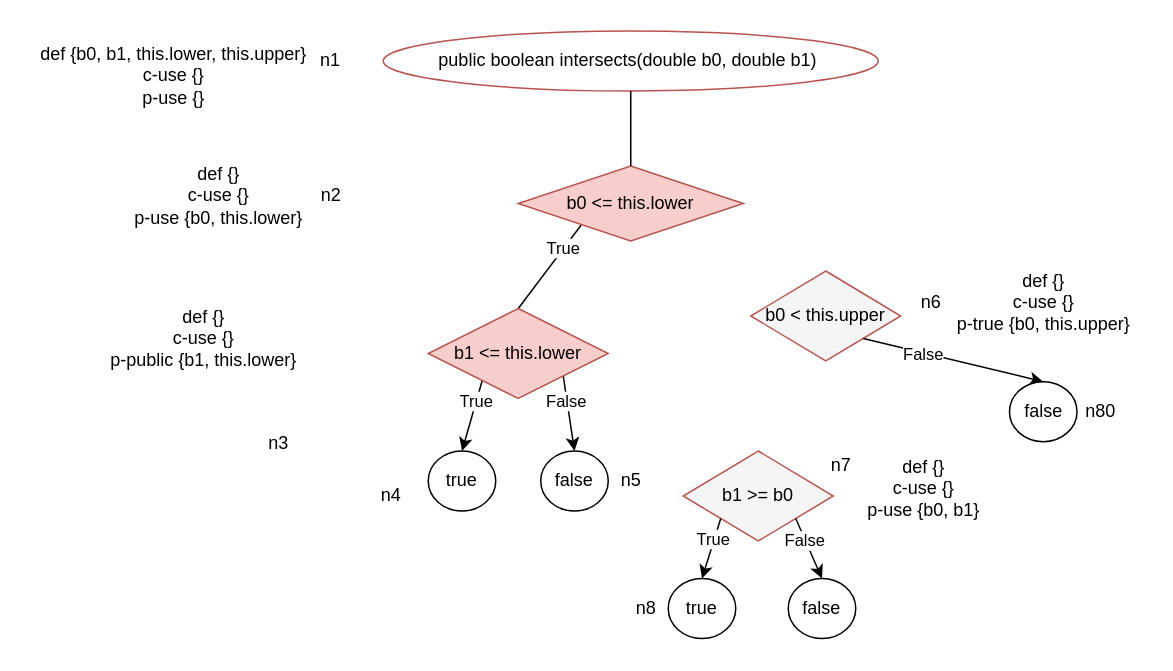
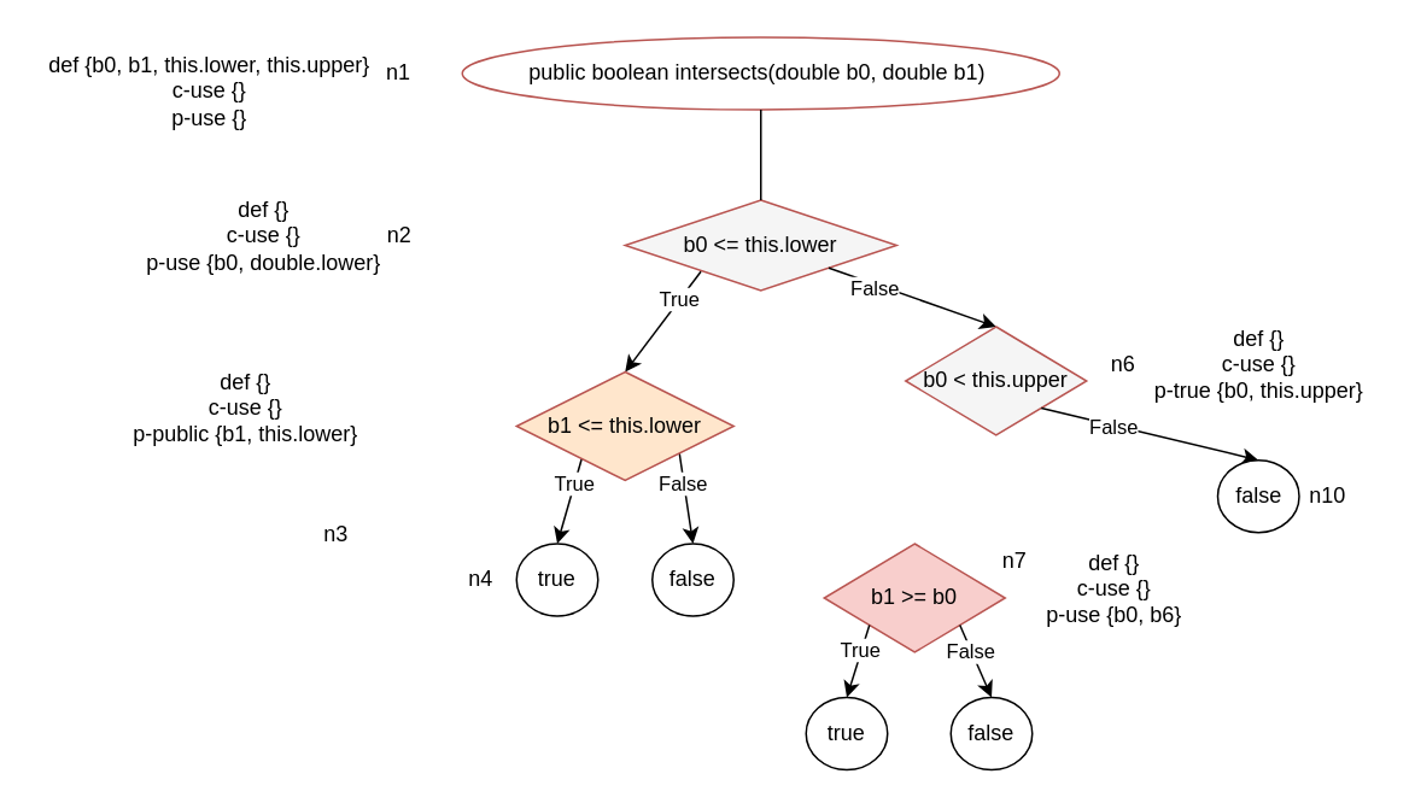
- <mxCell id="14" value="def {}&lt;br&gt;c-use {}&lt;br&gt;p-use {b0, this.lower}" style="text;html=1;align=center;verticalAlign=middle;resizable=0;points=[];autosize=1;strokeColor=none;fillColor=none;" parent="1" vertex="1"><mxGeometry x="80" y="105" width="130" height="50" as="geometry" /></mxCell>
+ <mxCell id="14" value="def {}&lt;br&gt;c-use {}&lt;br&gt;p-use {b0, double.lower}" style="text;html=1;align=center;verticalAlign=middle;resizable=0;points=[];autosize=1;strokeColor=none;fillColor=none;" parent="1" vertex="1"><mxGeometry x="80" y="105" width="130" height="50" as="geometry" /></mxCell>
- <mxCell id="3" value="b0 &amp;lt;= this.lower" style="rhombus;whiteSpace=wrap;html=1;fillColor=#f8cecc;strokeColor=#b85450;" parent="1" vertex="1"><mxGeometry x="345" y="110" width="150" height="50" as="geometry" /></mxCell>
+ <mxCell id="3" value="b0 &amp;lt;= this.lower" style="rhombus;whiteSpace=wrap;html=1;fillColor=#f5f5f5;strokeColor=#b85450;" parent="1" vertex="1"><mxGeometry x="345" y="110" width="150" height="50" as="geometry" /></mxCell>
+ <mxCell id="6" value="" style="endArrow=classic;html=1;rounded=0;entryX=0.5;entryY=0;entryDx=0;entryDy=0;exitX=1;exitY=1;exitDx=0;exitDy=0;" parent="1" source="3" target="23" edge="1"><mxGeometry width="50" height="50" relative="1" as="geometry"><mxPoint x="405" y="220" as="sourcePoint" /><mxPoint x="520" y="210" as="targetPoint" /></mxGeometry></mxCell>
+ <mxCell id="7" value="False" style="edgeLabel;html=1;align=center;verticalAlign=middle;resizable=0;points=[];" parent="6" vertex="1" connectable="0"><mxGeometry x="-0.442" y="-2" relative="1" as="geometry"><mxPoint as="offset" /></mxGeometry></mxCell>
- <mxCell id="4" value="" style="endArrow=none;html=1;rounded=0;entryX=0.5;entryY=0;entryDx=0;entryDy=0;exitX=0.279;exitY=0.791;exitDx=0;exitDy=0;exitPerimeter=0;" parent="1" source="3" target="21" edge="1"><mxGeometry width="50" height="50" relative="1" as="geometry"><mxPoint x="405" y="220" as="sourcePoint" /><mxPoint x="340" y="210" as="targetPoint" /></mxGeometry></mxCell>
+ <mxCell id="4" value="" style="endArrow=classic;html=1;rounded=0;entryX=0.5;entryY=0;entryDx=0;entryDy=0;exitX=0.279;exitY=0.791;exitDx=0;exitDy=0;exitPerimeter=0;" parent="1" source="3" target="21" edge="1"><mxGeometry width="50" height="50" relative="1" as="geometry"><mxPoint x="405" y="220" as="sourcePoint" /><mxPoint x="340" y="210" as="targetPoint" /></mxGeometry></mxCell>
- <mxCell id="21" value="&lt;span&gt;b1 &amp;lt;= this.lower&lt;/span&gt;" style="rhombus;whiteSpace=wrap;html=1;fillColor=#f8cecc;strokeColor=#b85450;" parent="1" vertex="1"><mxGeometry x="285" y="205" width="120" height="60" as="geometry" /></mxCell>
+ <mxCell id="21" value="&lt;span&gt;b1 &amp;lt;= this.lower&lt;/span&gt;" style="rhombus;whiteSpace=wrap;html=1;fillColor=#ffe6cc;strokeColor=#b85450;" parent="1" vertex="1"><mxGeometry x="285" y="205" width="120" height="60" as="geometry" /></mxCell>
- <mxCell id="35" value="n80" style="text;html=1;align=center;verticalAlign=middle;resizable=0;points=[];autosize=1;strokeColor=none;fillColor=none;" parent="1" vertex="1"><mxGeometry x="712.5" y="263.75" width="40" height="20" as="geometry" /></mxCell>
+ <mxCell id="35" value="n10" style="text;html=1;align=center;verticalAlign=middle;resizable=0;points=[];autosize=1;strokeColor=none;fillColor=none;" parent="1" vertex="1"><mxGeometry x="712.5" y="263.75" width="40" height="20" as="geometry" /></mxCell>
- <mxCell id="37" value="n5" style="text;html=1;align=center;verticalAlign=middle;resizable=0;points=[];autosize=1;strokeColor=none;fillColor=none;" parent="1" vertex="1"><mxGeometry x="405" y="310" width="30" height="20" as="geometry" /></mxCell>
- <mxCell id="36" value="&lt;span style=&quot;font-weight: normal&quot;&gt;def {}&lt;br&gt;c-use {}&lt;br&gt;p-use {b0, b1}&lt;/span&gt;" style="text;html=1;align=center;verticalAlign=middle;resizable=0;points=[];autosize=1;strokeColor=none;fillColor=none;fontStyle=1" parent="1" vertex="1"><mxGeometry x="570" y="300" width="90" height="50" as="geometry" /></mxCell>
+ <mxCell id="36" value="&lt;span style=&quot;font-weight: normal&quot;&gt;def {}&lt;br&gt;c-use {}&lt;br&gt;p-use {b0, b6}&lt;/span&gt;" style="text;html=1;align=center;verticalAlign=middle;resizable=0;points=[];autosize=1;strokeColor=none;fillColor=none;fontStyle=1" parent="1" vertex="1"><mxGeometry x="570" y="300" width="90" height="50" as="geometry" /></mxCell>
- <mxCell id="38" value="n4" style="text;html=1;align=center;verticalAlign=middle;resizable=0;points=[];autosize=1;strokeColor=none;fillColor=none;" parent="1" vertex="1"><mxGeometry x="245" y="320" width="30" height="20" as="geometry" /></mxCell>
+ <mxCell id="38" value="n4" style="text;html=1;align=center;verticalAlign=middle;resizable=0;points=[];autosize=1;strokeColor=none;fillColor=none;" parent="1" vertex="1"><mxGeometry x="250" y="310" width="30" height="20" as="geometry" /></mxCell>
- <mxCell id="25" value="b1 &amp;gt;= b0" style="rhombus;whiteSpace=wrap;html=1;fillColor=#f5f5f5;strokeColor=#b85450;" parent="1" vertex="1"><mxGeometry x="455" y="300" width="100" height="60" as="geometry" /></mxCell>
+ <mxCell id="25" value="b1 &amp;gt;= b0" style="rhombus;whiteSpace=wrap;html=1;fillColor=#f8cecc;strokeColor=#b85450;" parent="1" vertex="1"><mxGeometry x="455" y="300" width="100" height="60" as="geometry" /></mxCell>
- <mxCell id="40" value="n8" style="text;html=1;align=center;verticalAlign=middle;resizable=0;points=[];autosize=1;strokeColor=none;fillColor=none;" parent="1" vertex="1"><mxGeometry x="415" y="395" width="30" height="20" as="geometry" /></mxCell>
